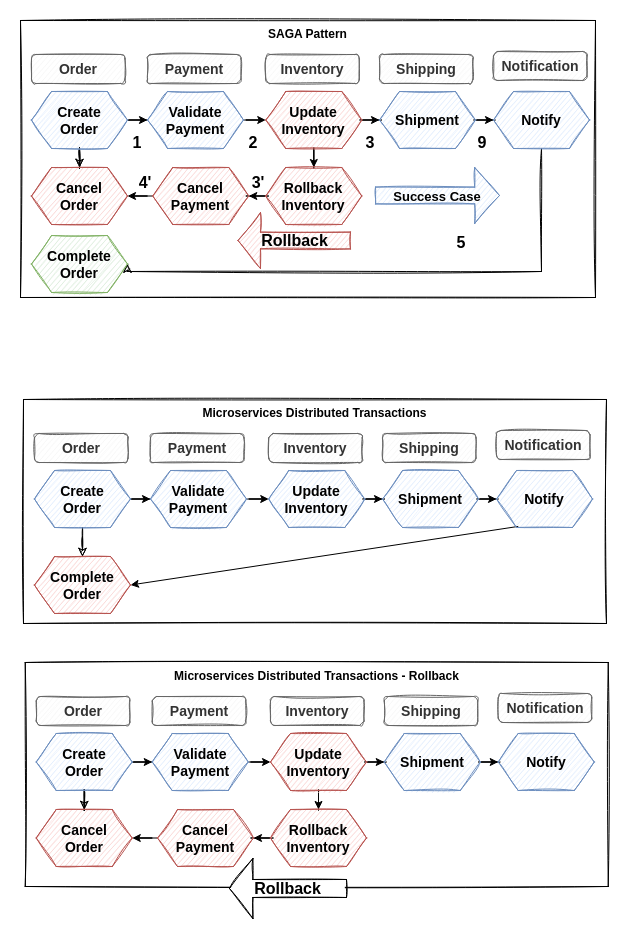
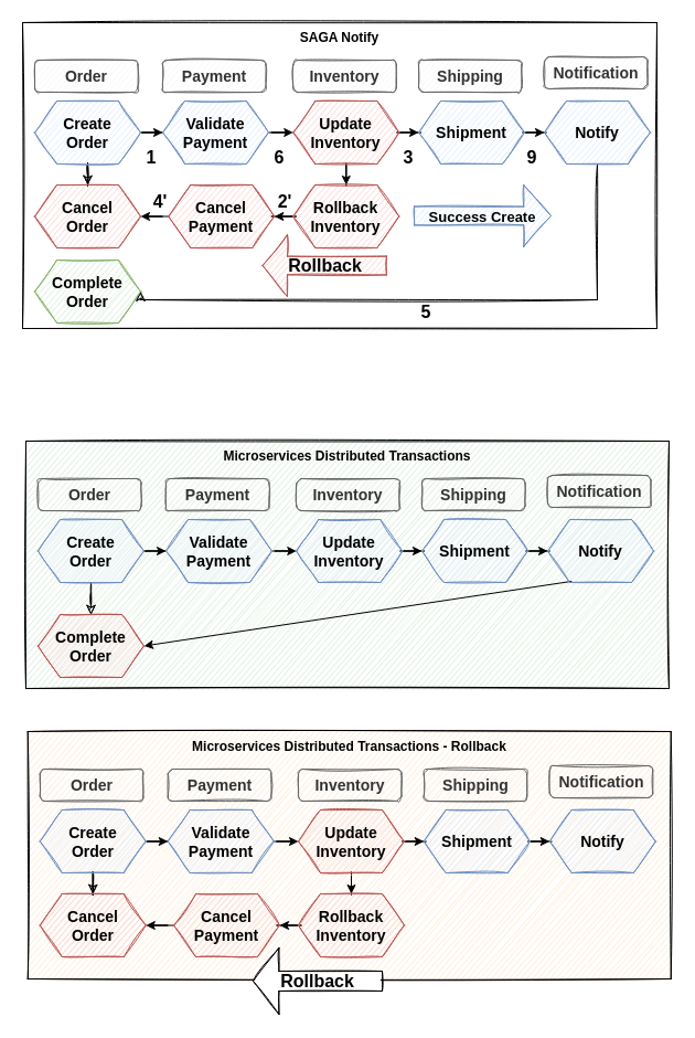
- <mxCell id="43" value="SAGA Pattern" style="rounded=0;whiteSpace=wrap;html=1;sketch=1;horizontal=1;verticalAlign=top;fontStyle=1" vertex="1" parent="1"><mxGeometry x="20" y="20" width="575" height="277" as="geometry" /></mxCell>
+ <mxCell id="43" value="SAGA Notify" style="rounded=0;whiteSpace=wrap;html=1;sketch=1;horizontal=1;verticalAlign=top;fontStyle=1" vertex="1" parent="1"><mxGeometry x="20" y="20" width="575" height="277" as="geometry" /></mxCell>
- <mxCell id="69" value="2" style="text;html=1;strokeColor=none;fillColor=none;align=center;verticalAlign=middle;whiteSpace=wrap;rounded=0;sketch=1;fontSize=16;fontStyle=1" vertex="1" parent="1"><mxGeometry x="233" y="132" width="40" height="20" as="geometry" /></mxCell>
+ <mxCell id="69" value="6" style="text;html=1;strokeColor=none;fillColor=none;align=center;verticalAlign=middle;whiteSpace=wrap;rounded=0;sketch=1;fontSize=16;fontStyle=1" vertex="1" parent="1"><mxGeometry x="233" y="132" width="40" height="20" as="geometry" /></mxCell>
- <mxCell id="74" value="3'" style="text;html=1;strokeColor=none;fillColor=none;align=center;verticalAlign=middle;whiteSpace=wrap;rounded=0;sketch=1;fontSize=16;fontStyle=1" vertex="1" parent="1"><mxGeometry x="237.5" y="172" width="40" height="20" as="geometry" /></mxCell>
+ <mxCell id="74" value="2'" style="text;html=1;strokeColor=none;fillColor=none;align=center;verticalAlign=middle;whiteSpace=wrap;rounded=0;sketch=1;fontSize=16;fontStyle=1" vertex="1" parent="1"><mxGeometry x="237.5" y="172" width="40" height="20" as="geometry" /></mxCell>
- <mxCell id="67" value="&lt;font style=&quot;font-size: 13px&quot;&gt;Success Case&lt;/font&gt;" style="shape=singleArrow;whiteSpace=wrap;html=1;sketch=1;fontStyle=1;fontSize=16;fillColor=#dae8fc;strokeColor=#6c8ebf;" vertex="1" parent="1"><mxGeometry x="375" y="167" width="124" height="56" as="geometry" /></mxCell>
+ <mxCell id="67" value="&lt;font style=&quot;font-size: 13px&quot;&gt;Success Create&lt;/font&gt;" style="shape=singleArrow;whiteSpace=wrap;html=1;sketch=1;fontStyle=1;fontSize=16;fillColor=#dae8fc;strokeColor=#6c8ebf;" vertex="1" parent="1"><mxGeometry x="375" y="167" width="124" height="56" as="geometry" /></mxCell>
- <mxCell id="73" value="5" style="text;html=1;strokeColor=none;fillColor=none;align=center;verticalAlign=middle;whiteSpace=wrap;rounded=0;sketch=1;fontSize=16;fontStyle=1" vertex="1" parent="1"><mxGeometry x="441" y="232" width="40" height="20" as="geometry" /></mxCell>
+ <mxCell id="73" value="5" style="text;html=1;strokeColor=none;fillColor=none;align=center;verticalAlign=middle;whiteSpace=wrap;rounded=0;sketch=1;fontSize=16;fontStyle=1" vertex="1" parent="1"><mxGeometry x="366" y="272" width="40" height="20" as="geometry" /></mxCell>
- <mxCell id="2" value="Microservices Distributed Transactions" style="rounded=0;whiteSpace=wrap;html=1;sketch=1;horizontal=1;verticalAlign=top;fontStyle=1" parent="1" vertex="1"><mxGeometry x="23" y="399" width="583" height="224" as="geometry" /></mxCell>
+ <mxCell id="2" value="Microservices Distributed Transactions" style="rounded=0;whiteSpace=wrap;html=1;sketch=1;horizontal=1;verticalAlign=top;fontStyle=1;fillColor=#d5e8d4;" parent="1" vertex="1"><mxGeometry x="23" y="399" width="583" height="224" as="geometry" /></mxCell>
- <mxCell id="20" value="Microservices Distributed Transactions - Rollback" style="rounded=0;whiteSpace=wrap;html=1;sketch=1;horizontal=1;verticalAlign=top;fontStyle=1" parent="1" vertex="1"><mxGeometry x="24.75" y="662" width="583" height="224" as="geometry" /></mxCell>
+ <mxCell id="20" value="Microservices Distributed Transactions - Rollback" style="rounded=0;whiteSpace=wrap;html=1;sketch=1;horizontal=1;verticalAlign=top;fontStyle=1;fillColor=#ffe6cc;" parent="1" vertex="1"><mxGeometry x="24.75" y="662" width="583" height="224" as="geometry" /></mxCell>
